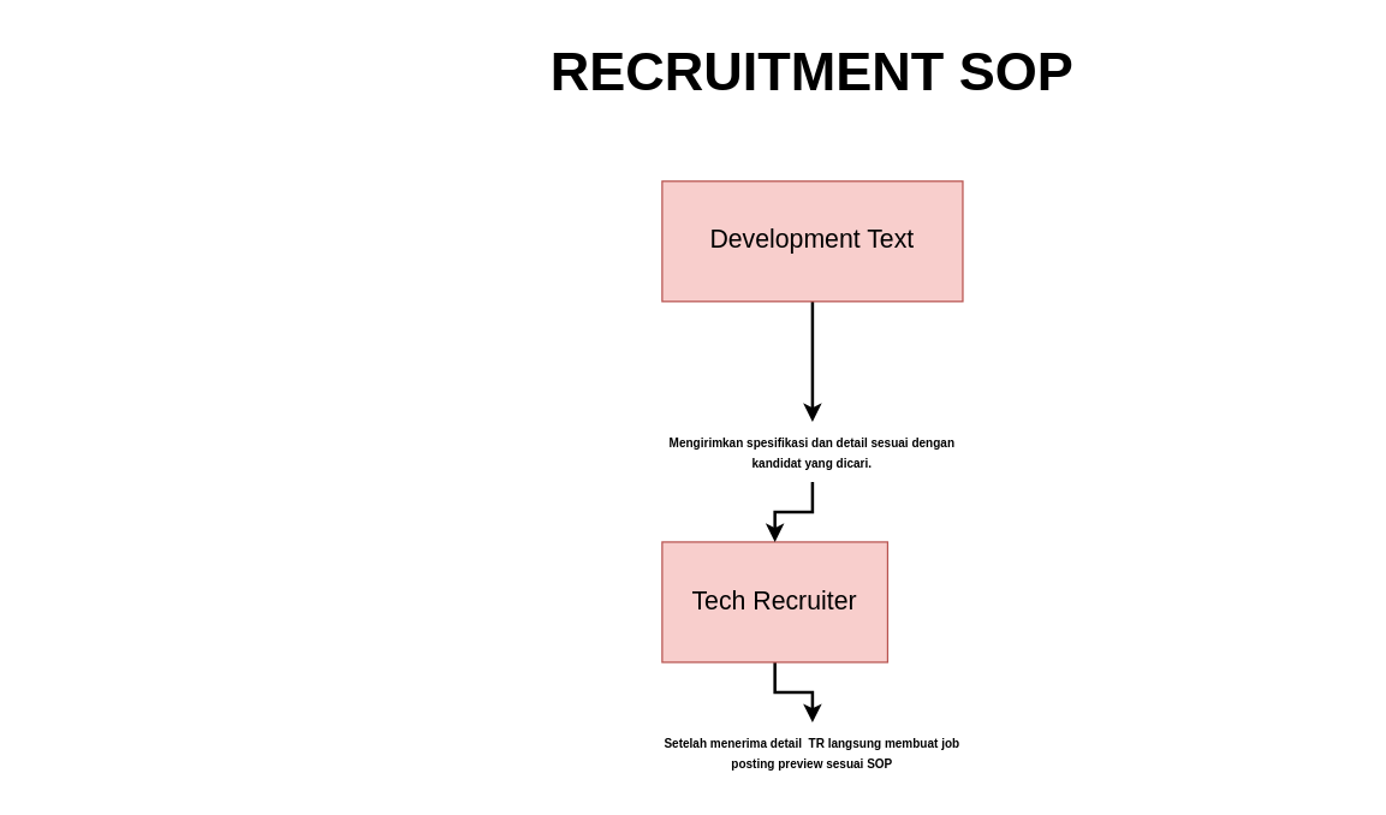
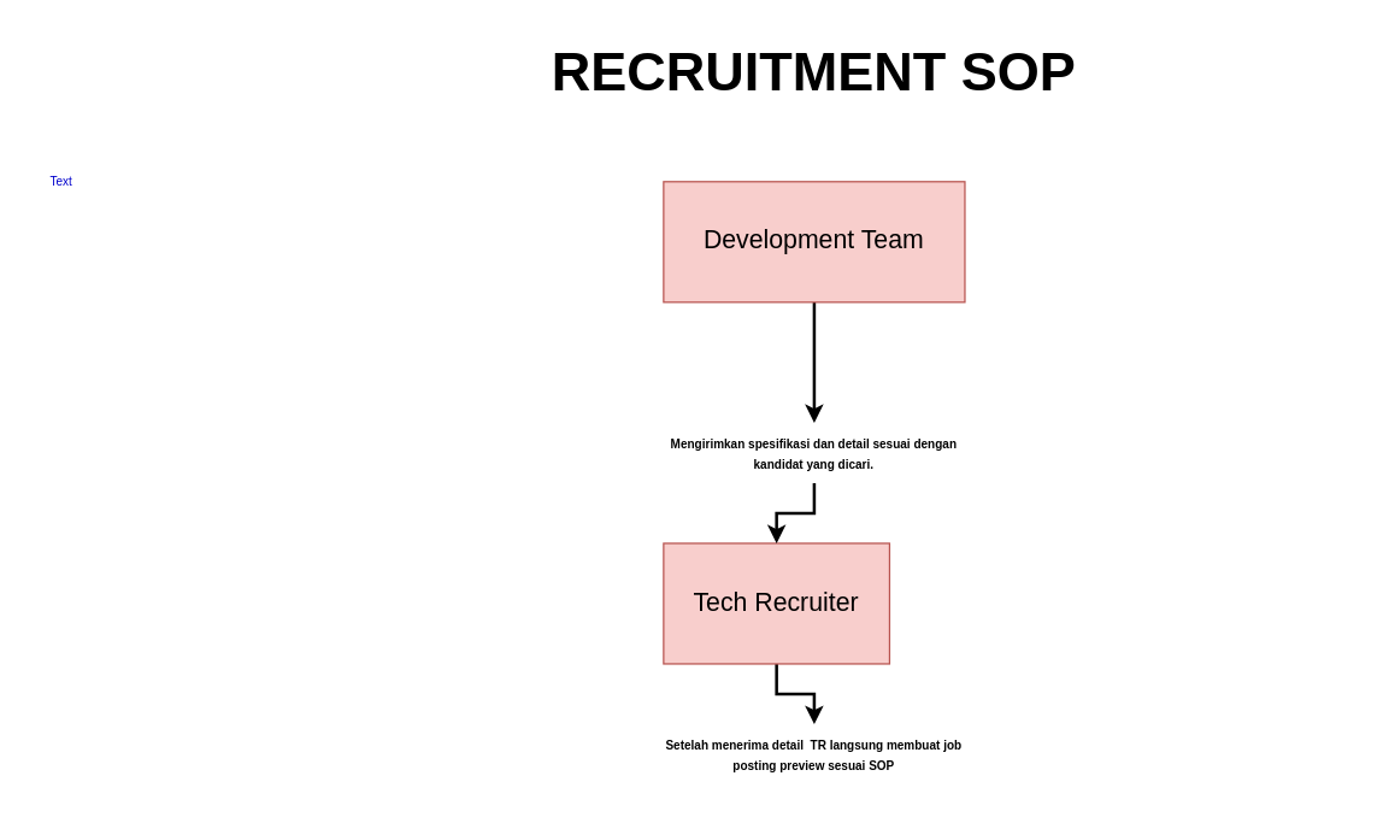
+ <mxCell id="10" value="Text" style="text;html=1;resizable=0;autosize=1;align=center;verticalAlign=middle;points=[];fillColor=none;strokeColor=none;rounded=0;fillStyle=auto;fontSize=8;fontColor=#0000CC;" vertex="1" parent="1"><mxGeometry x="20" y="110" width="40" height="20" as="geometry" /></mxCell>
- <mxCell id="4" value="Development Text" style="rounded=0;whiteSpace=wrap;html=1;fontSize=17;fillColor=#f8cecc;fillStyle=auto;strokeColor=#b85450;" vertex="1" parent="1"><mxGeometry x="440" y="120" width="200" height="80" as="geometry" /></mxCell>
+ <mxCell id="4" value="Development Team" style="rounded=0;whiteSpace=wrap;html=1;fontSize=17;fillColor=#f8cecc;fillStyle=auto;strokeColor=#b85450;" vertex="1" parent="1"><mxGeometry x="440" y="120" width="200" height="80" as="geometry" /></mxCell>
